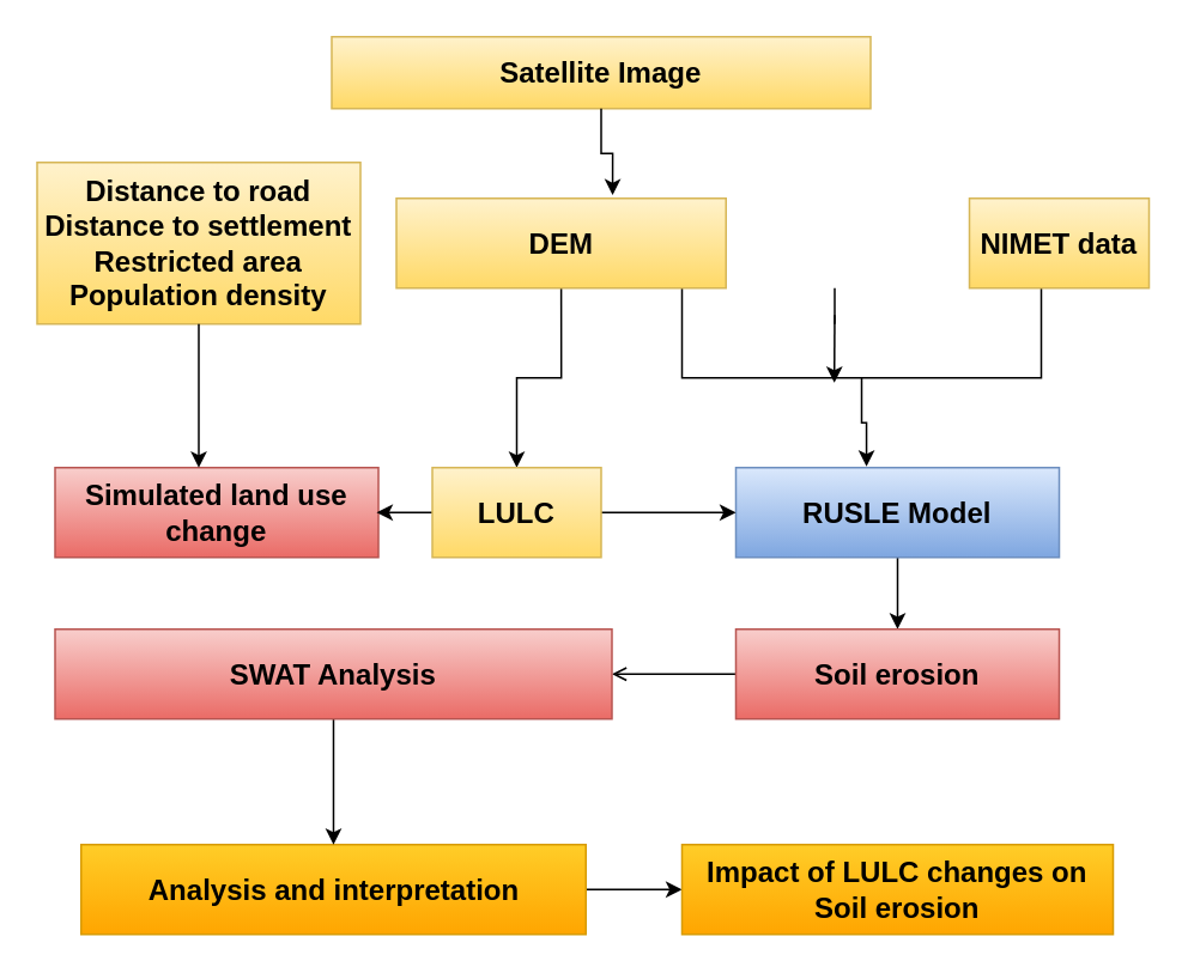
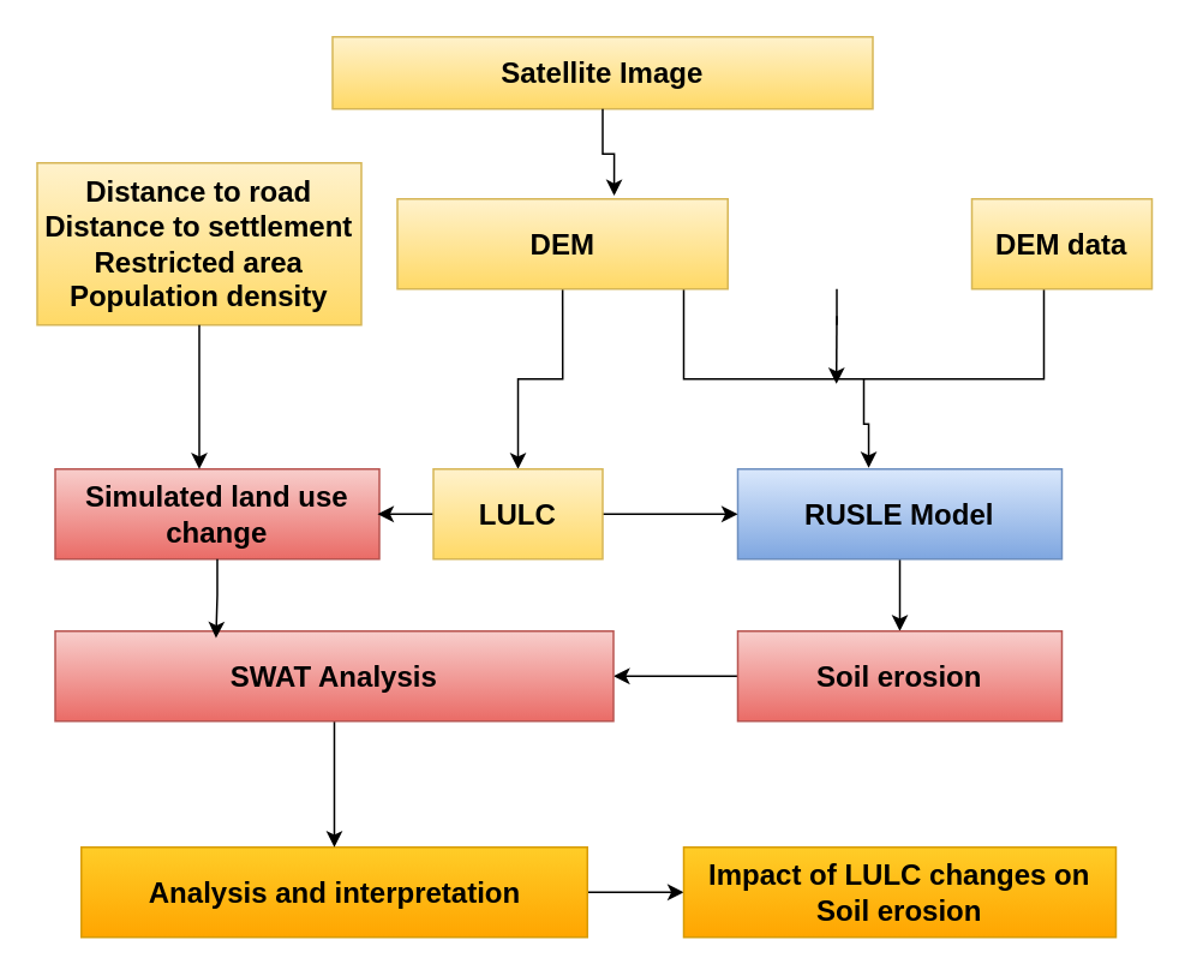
- <mxCell id="14" value="&lt;span style=&quot;font-size: 16px;&quot;&gt;&lt;b&gt;NIMET data&lt;/b&gt;&lt;/span&gt;" style="rounded=0;whiteSpace=wrap;html=1;fillColor=#fff2cc;gradientColor=#ffd966;strokeColor=#d6b656;" parent="1" vertex="1"><mxGeometry x="539" y="110" width="100" height="50" as="geometry" /></mxCell>
+ <mxCell id="14" value="&lt;span style=&quot;font-size: 16px;&quot;&gt;&lt;b&gt;DEM data&lt;/b&gt;&lt;/span&gt;" style="rounded=0;whiteSpace=wrap;html=1;fillColor=#fff2cc;gradientColor=#ffd966;strokeColor=#d6b656;" parent="1" vertex="1"><mxGeometry x="539" y="110" width="100" height="50" as="geometry" /></mxCell>
+ <mxCell id="23" style="edgeStyle=orthogonalEdgeStyle;rounded=0;orthogonalLoop=1;jettySize=auto;html=1;exitX=0.5;exitY=1;exitDx=0;exitDy=0;entryX=0.288;entryY=0.076;entryDx=0;entryDy=0;entryPerimeter=0;" edge="1" parent="1" source="8" target="22"><mxGeometry relative="1" as="geometry" /></mxCell>
- <mxCell id="6" style="edgeStyle=orthogonalEdgeStyle;rounded=0;orthogonalLoop=1;jettySize=auto;html=1;exitX=0;exitY=0.5;exitDx=0;exitDy=0;entryX=1;entryY=0.5;entryDx=0;entryDy=0;endArrow=open;" edge="1" parent="1" source="7" target="22"><mxGeometry relative="1" as="geometry" /></mxCell>
+ <mxCell id="6" style="edgeStyle=orthogonalEdgeStyle;rounded=0;orthogonalLoop=1;jettySize=auto;html=1;exitX=0;exitY=0.5;exitDx=0;exitDy=0;entryX=1;entryY=0.5;entryDx=0;entryDy=0;" edge="1" parent="1" source="7" target="22"><mxGeometry relative="1" as="geometry" /></mxCell>
